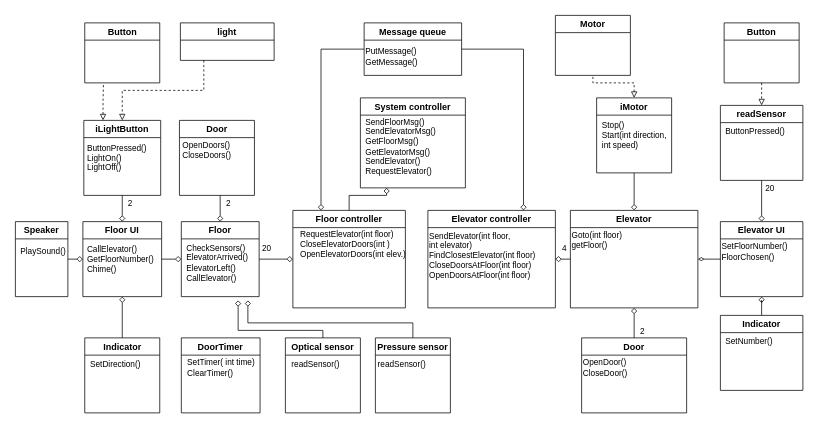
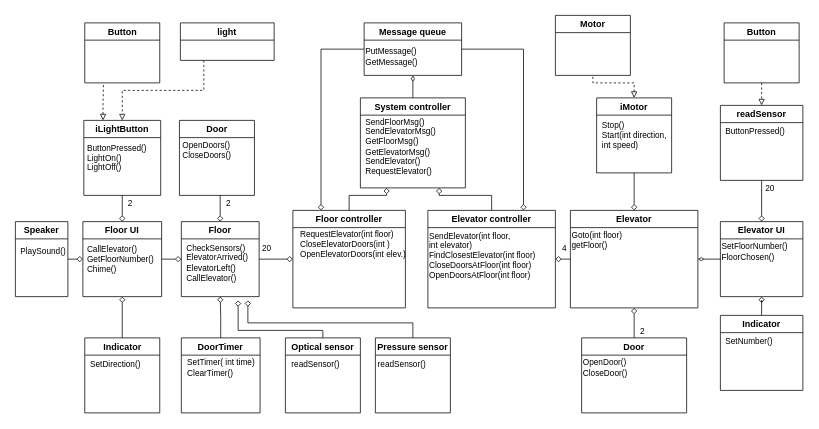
+ <mxCell id="10" style="edgeStyle=orthogonalEdgeStyle;rounded=0;orthogonalLoop=1;jettySize=auto;html=1;exitX=0.5;exitY=1;exitDx=0;exitDy=0;entryX=0.5;entryY=0;entryDx=0;entryDy=0;endArrow=none;endFill=0;startArrow=diamondThin;startFill=0;" parent="1" source="11" target="2" edge="1"><mxGeometry relative="1" as="geometry" /></mxCell>
+ <mxCell id="15" style="edgeStyle=orthogonalEdgeStyle;rounded=0;orthogonalLoop=1;jettySize=auto;html=1;exitX=0.5;exitY=0;exitDx=0;exitDy=0;entryX=0.75;entryY=1;entryDx=0;entryDy=0;endArrow=diamond;endFill=0;startArrow=none;startFill=0;" parent="1" source="17" target="2" edge="1"><mxGeometry relative="1" as="geometry" /></mxCell>
+ <mxCell id="67" style="edgeStyle=orthogonalEdgeStyle;rounded=0;orthogonalLoop=1;jettySize=auto;html=1;exitX=0.5;exitY=0;exitDx=0;exitDy=0;entryX=0.5;entryY=1;entryDx=0;entryDy=0;fontSize=11;startArrow=none;startFill=0;endArrow=diamond;endFill=0;" parent="1" source="68" target="43" edge="1"><mxGeometry relative="1" as="geometry" /></mxCell>
